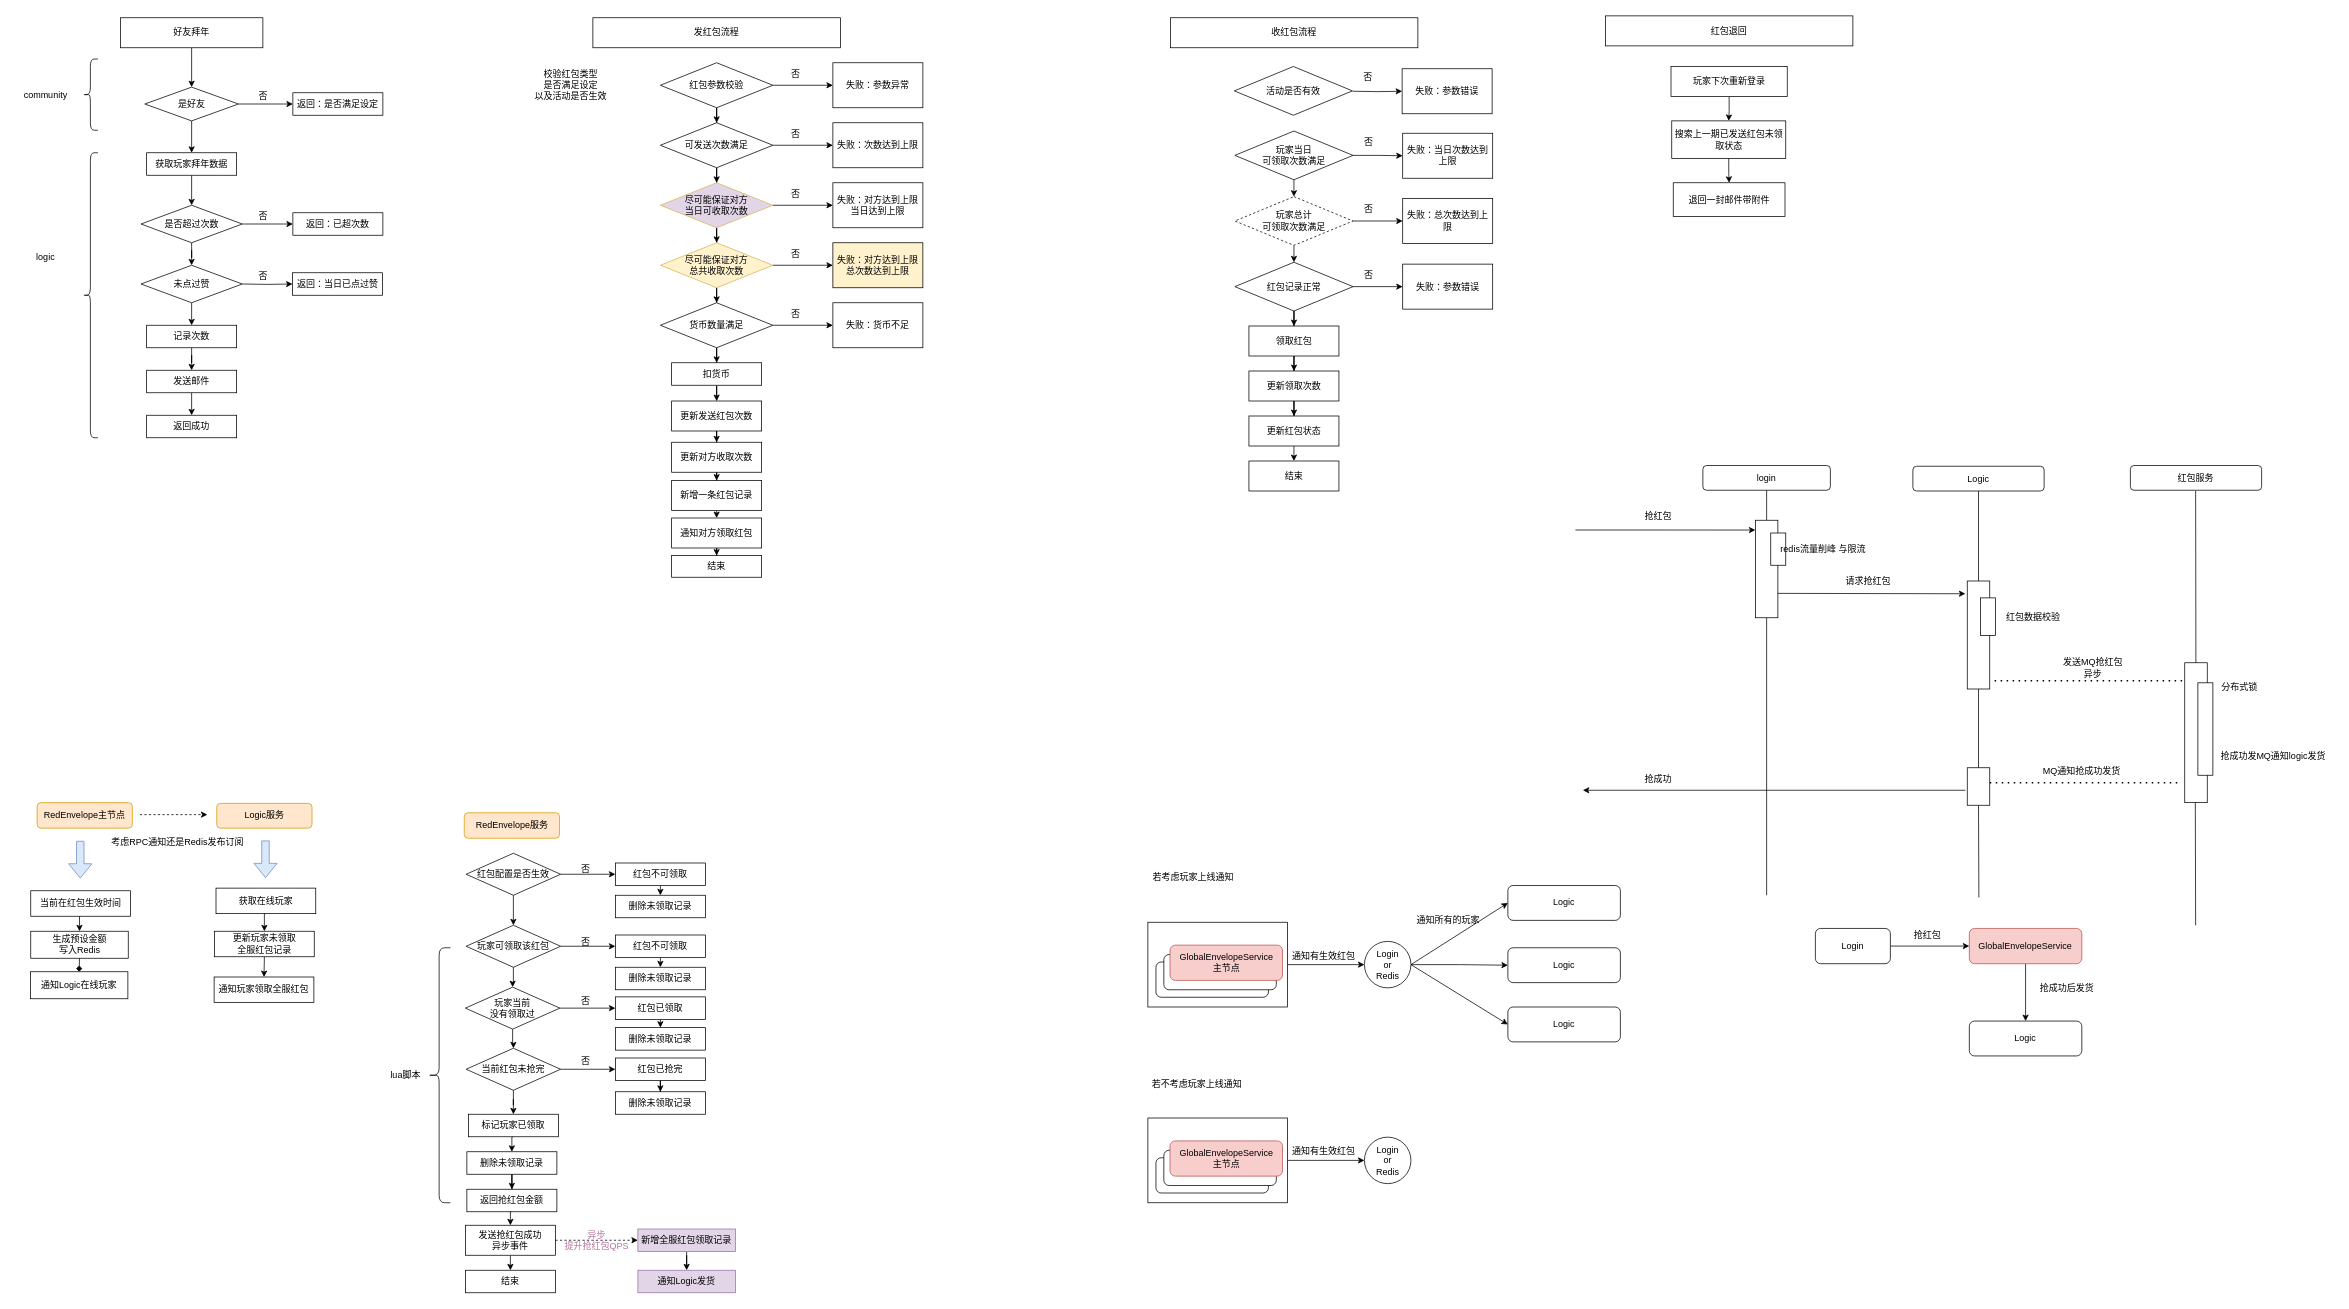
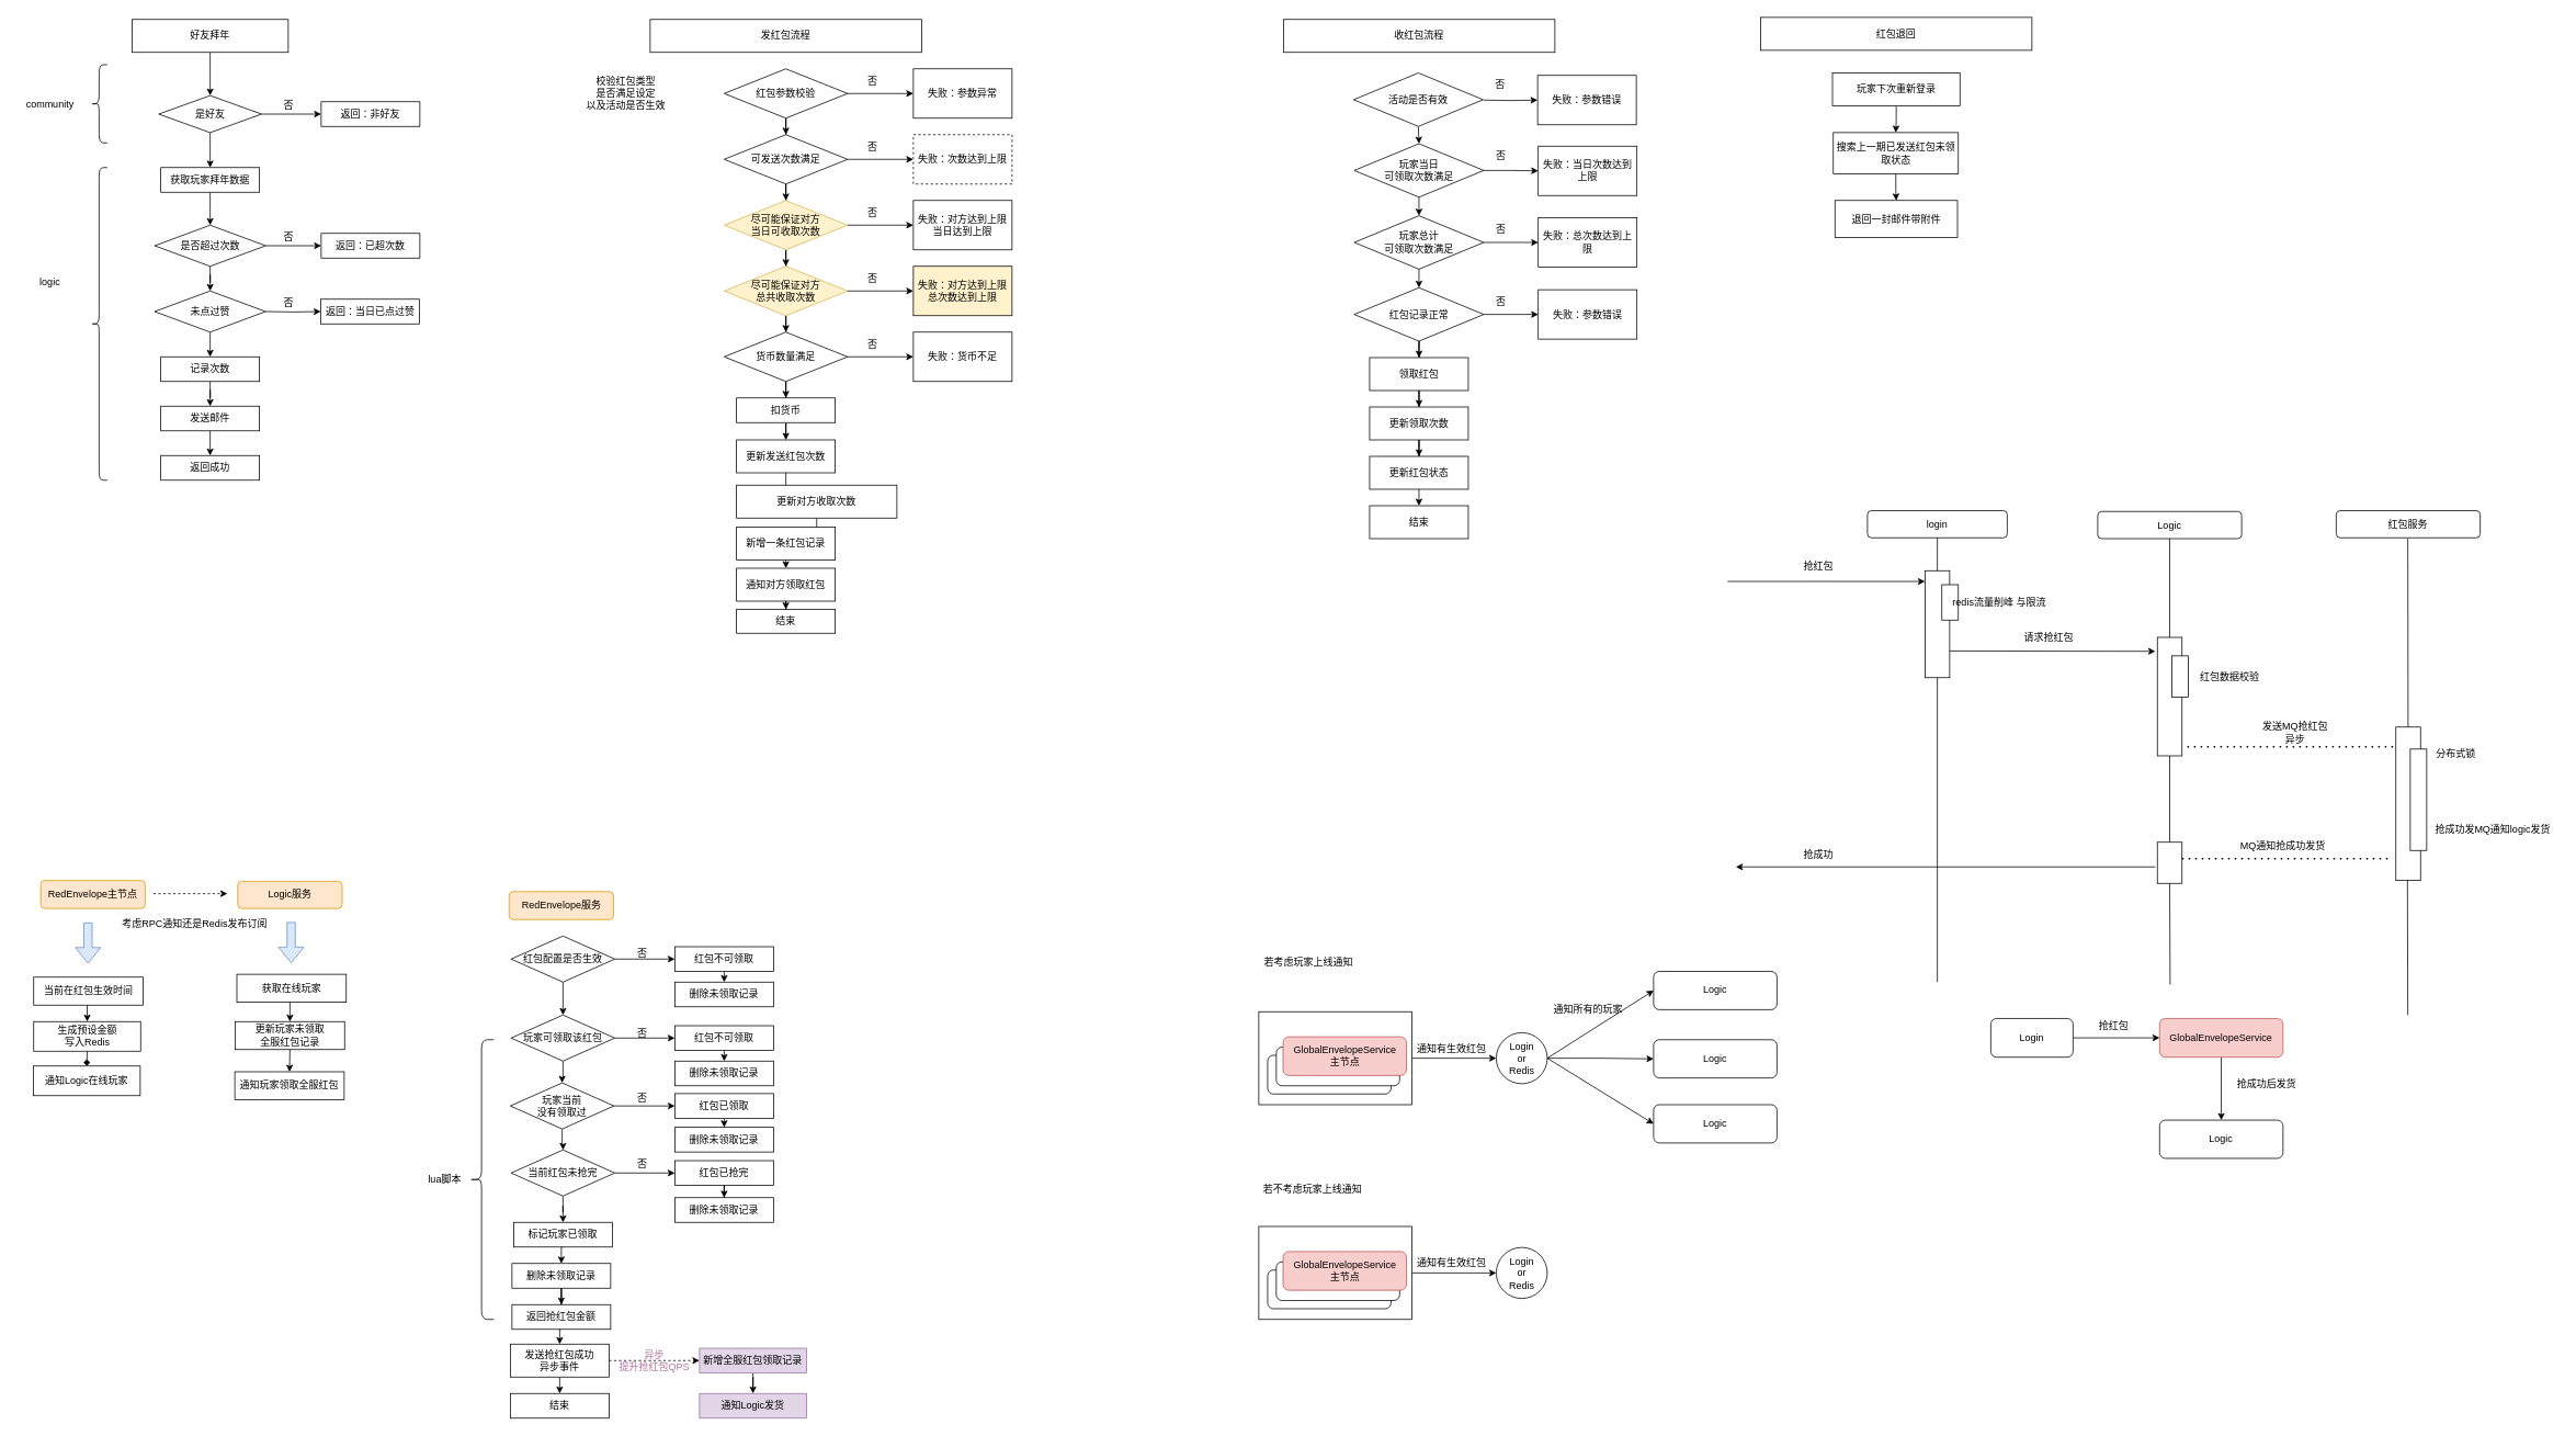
- <mxCell id="7" value="返回：是否满足设定" style="rounded=0;whiteSpace=wrap;html=1;" parent="1" vertex="1"><mxGeometry x="390" y="123" width="120" height="30" as="geometry" /></mxCell>
+ <mxCell id="7" value="返回：非好友" style="rounded=0;whiteSpace=wrap;html=1;" parent="1" vertex="1"><mxGeometry x="390" y="123" width="120" height="30" as="geometry" /></mxCell>
+ <mxCell id="97" style="edgeStyle=orthogonalEdgeStyle;rounded=0;orthogonalLoop=1;jettySize=auto;html=1;exitX=0.5;exitY=1;exitDx=0;exitDy=0;entryX=0.5;entryY=0;entryDx=0;entryDy=0;" parent="1" source="98" target="66" edge="1"><mxGeometry relative="1" as="geometry" /></mxCell>
- <mxCell id="39" value="失败：次数达到上限" style="rounded=0;whiteSpace=wrap;html=1;" parent="1" vertex="1"><mxGeometry x="1110" y="163" width="120" height="60" as="geometry" /></mxCell>
+ <mxCell id="39" value="失败：次数达到上限" style="rounded=0;whiteSpace=wrap;html=1;dashed=1;" parent="1" vertex="1"><mxGeometry x="1110" y="163" width="120" height="60" as="geometry" /></mxCell>
- <mxCell id="42" value="尽可能保证对方&lt;br&gt;当日可收取次数" style="rhombus;whiteSpace=wrap;html=1;fillColor=#e1d5e7;strokeColor=#d6b656;" parent="1" vertex="1"><mxGeometry x="880" y="243" width="150" height="60" as="geometry" /></mxCell>
+ <mxCell id="42" value="尽可能保证对方&lt;br&gt;当日可收取次数" style="rhombus;whiteSpace=wrap;html=1;fillColor=#fff2cc;strokeColor=#d6b656;" parent="1" vertex="1"><mxGeometry x="880" y="243" width="150" height="60" as="geometry" /></mxCell>
- <mxCell id="70" value="玩家总计&lt;br&gt;可领取次数满足" style="rhombus;whiteSpace=wrap;html=1;dashed=1;" parent="1" vertex="1"><mxGeometry x="1646" y="261.5" width="157.5" height="65" as="geometry" /></mxCell>
+ <mxCell id="70" value="玩家总计&lt;br&gt;可领取次数满足" style="rhombus;whiteSpace=wrap;html=1;" parent="1" vertex="1"><mxGeometry x="1646" y="261.5" width="157.5" height="65" as="geometry" /></mxCell>
- <mxCell id="57" value="更新对方收取次数" style="rounded=0;whiteSpace=wrap;html=1;" parent="1" vertex="1"><mxGeometry x="895" y="589" width="120" height="40" as="geometry" /></mxCell>
+ <mxCell id="57" value="更新对方收取次数" style="rounded=0;whiteSpace=wrap;html=1;" parent="1" vertex="1"><mxGeometry x="895" y="589" width="195" height="40" as="geometry" /></mxCell>
